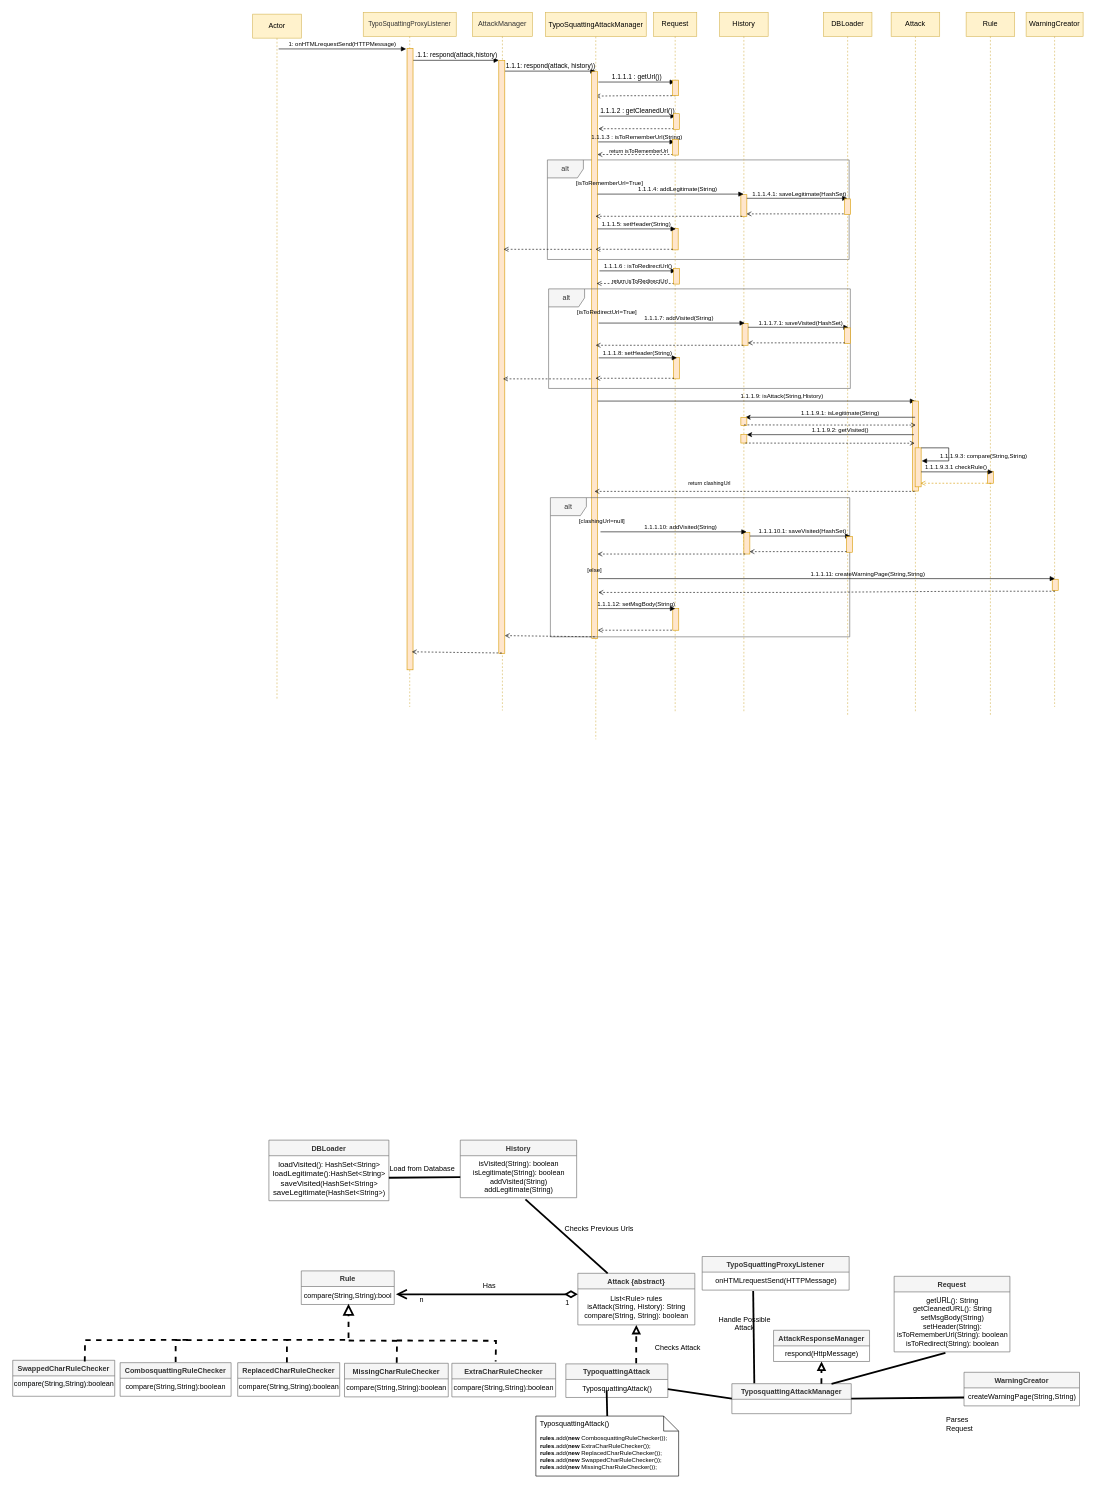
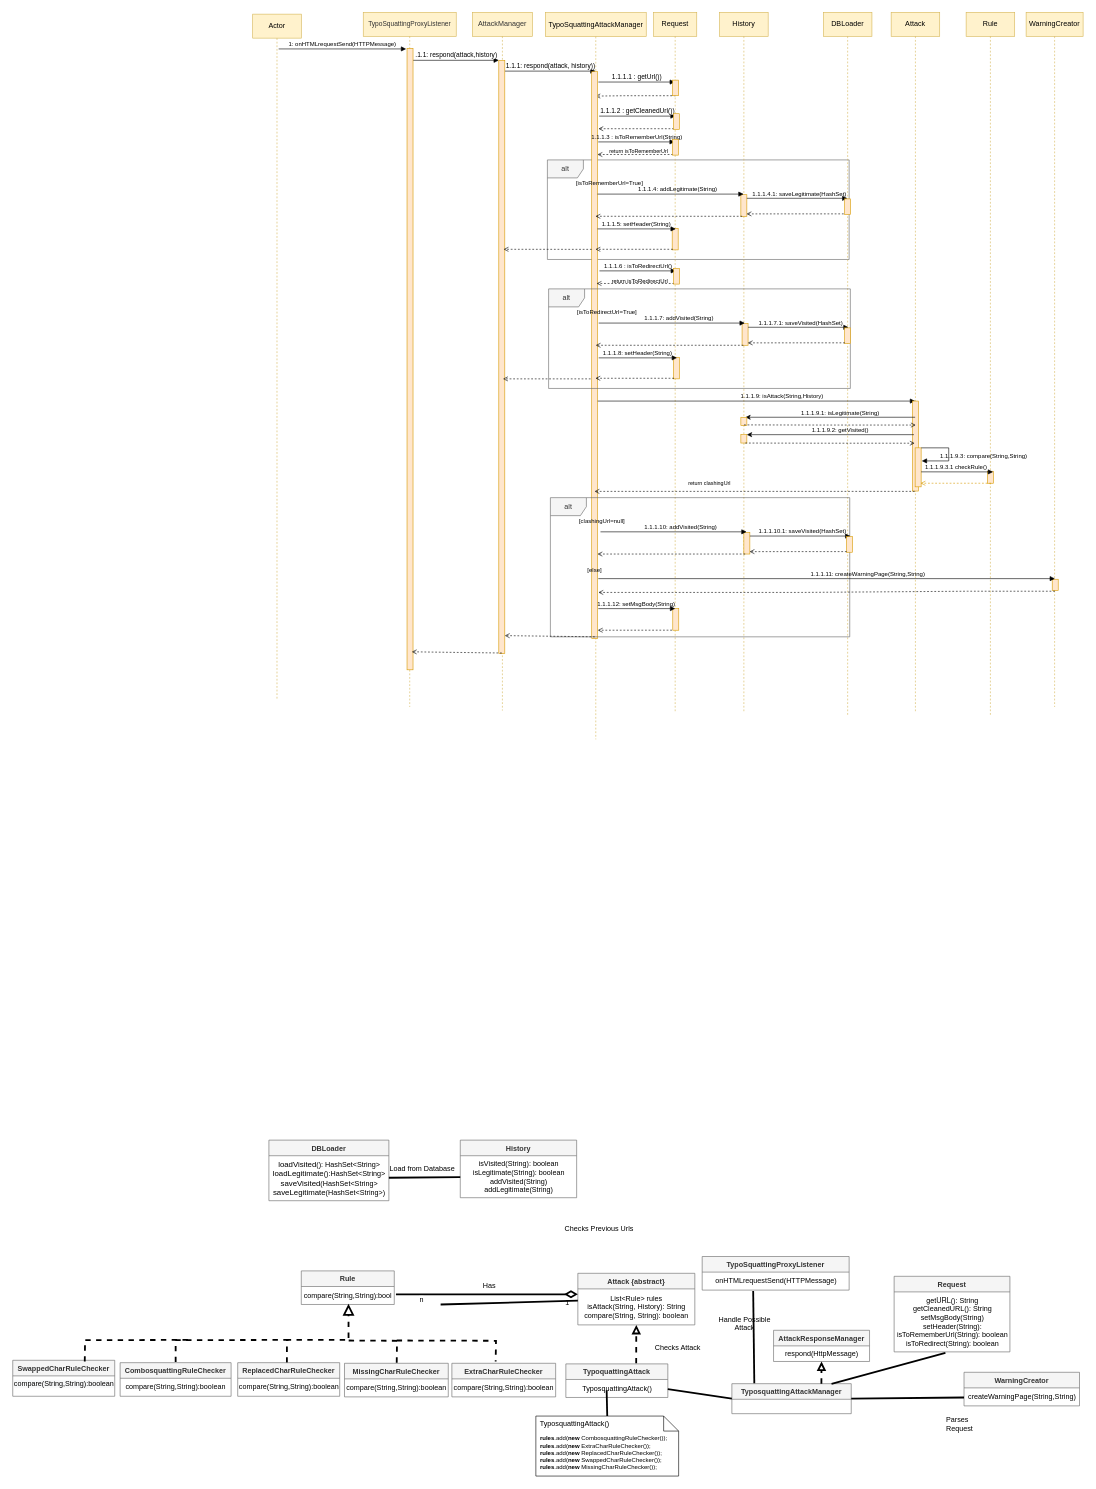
- <mxCell id="52" value="" style="endArrow=none;startArrow=none;endFill=0;startFill=0;endSize=8;html=1;verticalAlign=bottom;labelBackgroundColor=none;strokeWidth=3;rounded=0;entryX=0.56;entryY=1.04;entryDx=0;entryDy=0;entryPerimeter=0;" parent="1" source="8" target="13" edge="1"><mxGeometry width="160" relative="1" as="geometry"><mxPoint x="1136.725" y="2192.98" as="sourcePoint" /><mxPoint x="1222.75" y="2127" as="targetPoint" /></mxGeometry></mxCell>
+ <mxCell id="52" value="" style="endArrow=none;startArrow=none;endFill=0;startFill=0;endSize=8;html=1;verticalAlign=bottom;labelBackgroundColor=none;strokeWidth=3;rounded=0;" parent="1" source="8" target="51" edge="1"><mxGeometry width="160" relative="1" as="geometry"><mxPoint x="1136.725" y="2192.98" as="sourcePoint" /><mxPoint x="1222.75" y="2127" as="targetPoint" /></mxGeometry></mxCell>
- <mxCell id="38" value="" style="endArrow=open;html=1;endSize=12;startArrow=diamondThin;startSize=14;startFill=0;edgeStyle=orthogonalEdgeStyle;align=left;verticalAlign=bottom;rounded=0;fontSize=12;strokeWidth=3;entryX=1.018;entryY=0.433;entryDx=0;entryDy=0;entryPerimeter=0;" parent="1" source="9" target="32" edge="1"><mxGeometry x="-1" y="3" relative="1" as="geometry"><mxPoint x="1170.75" y="2098" as="sourcePoint" /><mxPoint x="870.75" y="2187" as="targetPoint" /><Array as="points"><mxPoint x="813.75" y="2157" /></Array></mxGeometry></mxCell>
+ <mxCell id="38" value="" style="endArrow=none;html=1;endSize=12;startArrow=diamondThin;startSize=14;startFill=0;edgeStyle=orthogonalEdgeStyle;align=left;verticalAlign=bottom;rounded=0;fontSize=12;strokeWidth=3;entryX=1.018;entryY=0.433;entryDx=0;entryDy=0;entryPerimeter=0;" parent="1" source="9" target="32" edge="1"><mxGeometry x="-1" y="3" relative="1" as="geometry"><mxPoint x="1170.75" y="2098" as="sourcePoint" /><mxPoint x="870.75" y="2187" as="targetPoint" /><Array as="points"><mxPoint x="813.75" y="2157" /></Array></mxGeometry></mxCell>
